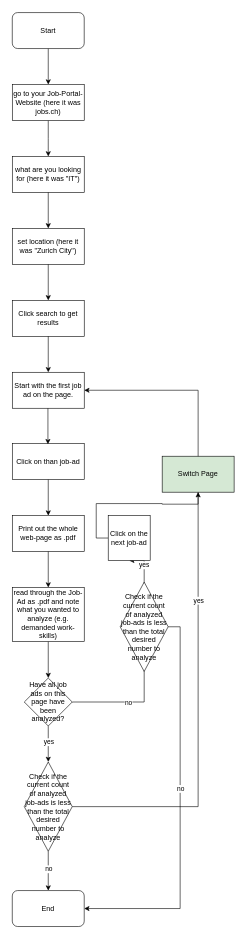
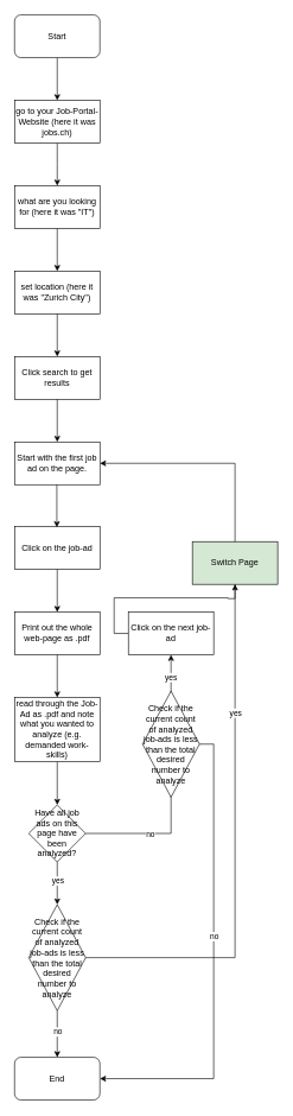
- <mxCell id="10" value="Click on than job-ad" style="rounded=0;whiteSpace=wrap;html=1;" parent="1" vertex="1"><mxGeometry y="739" width="120" height="60" as="geometry" x="20" /></mxCell>
+ <mxCell id="10" value="Click on the job-ad" style="rounded=0;whiteSpace=wrap;html=1;" parent="1" vertex="1"><mxGeometry y="739" width="120" height="60" as="geometry" x="20" /></mxCell>
- <mxCell id="37" value="Click on the next job-ad" style="rounded=0;whiteSpace=wrap;html=1;" vertex="1" parent="1"><mxGeometry x="180" y="859" width="70" height="75" as="geometry" /></mxCell>
+ <mxCell id="37" value="Click on the next job-ad" style="rounded=0;whiteSpace=wrap;html=1;" vertex="1" parent="1"><mxGeometry x="180" y="859" width="120" height="60" as="geometry" /></mxCell>
